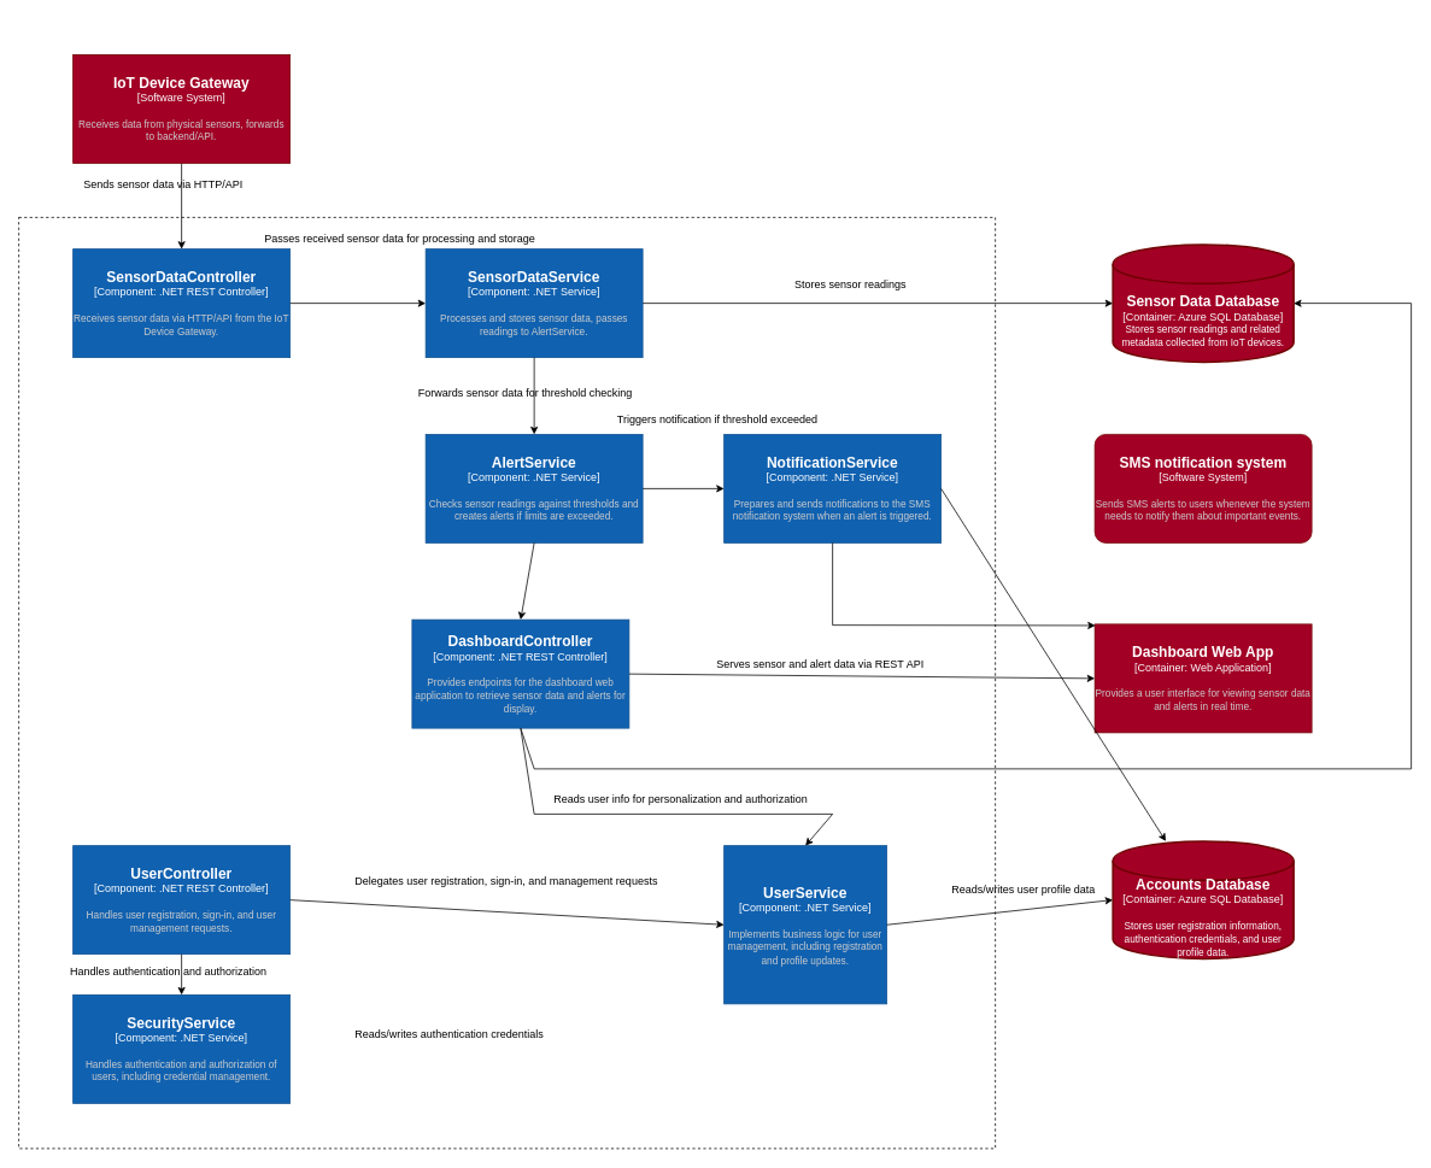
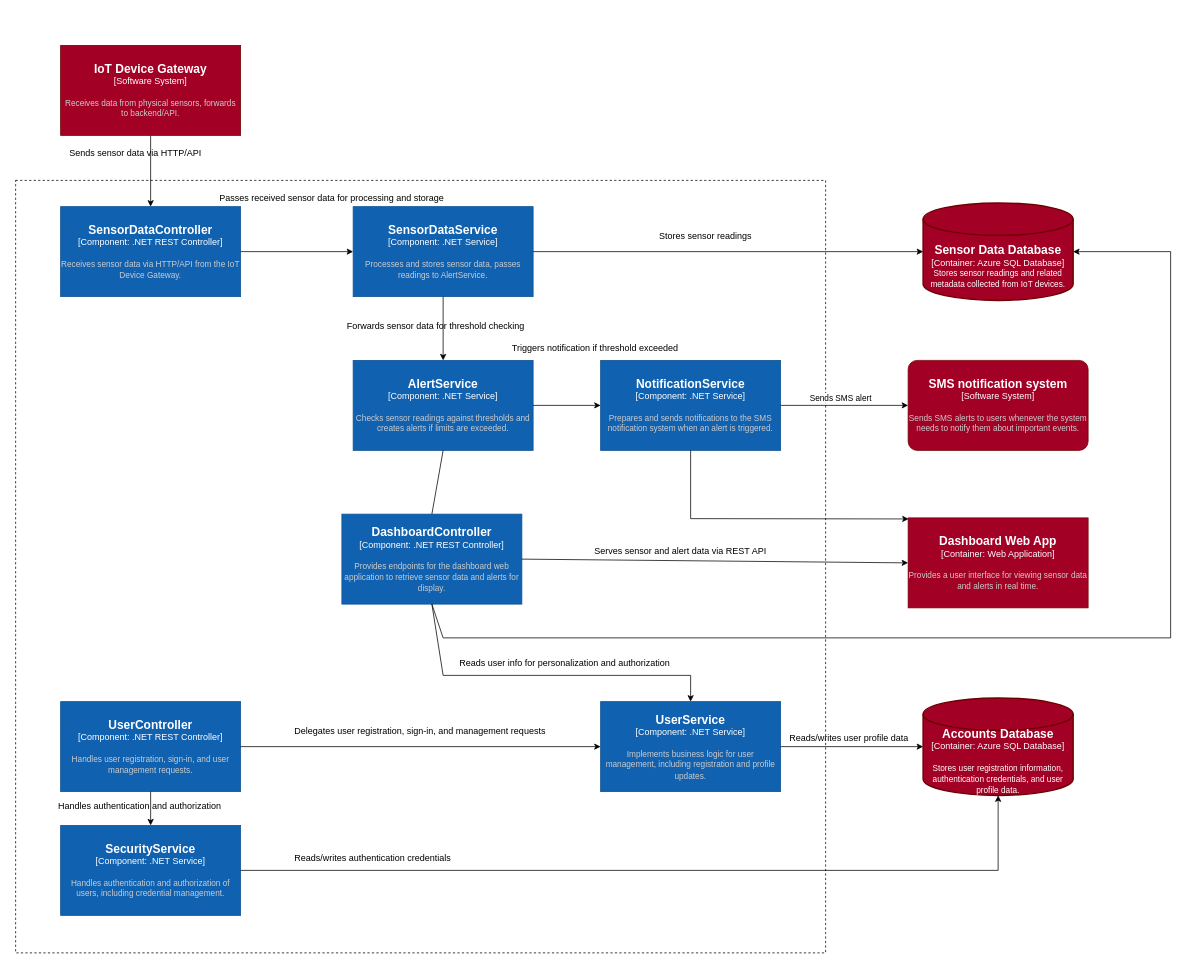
- <mxCell id="22" value="" style="endArrow=classic;html=1;rounded=0;entryX=0.5;entryY=0;entryDx=0;entryDy=0;entryPerimeter=0;exitX=0.5;exitY=1;exitDx=0;exitDy=0;exitPerimeter=0;" edge="1" parent="1" source="16" target="12"><mxGeometry width="50" height="50" relative="1" as="geometry"><mxPoint x="570" y="670" as="sourcePoint" /><mxPoint x="620" y="620" as="targetPoint" /></mxGeometry></mxCell>
+ <mxCell id="22" value="" style="endArrow=none;html=1;rounded=0;entryX=0.5;entryY=0;entryDx=0;entryDy=0;entryPerimeter=0;exitX=0.5;exitY=1;exitDx=0;exitDy=0;exitPerimeter=0;" edge="1" parent="1" source="16" target="12"><mxGeometry width="50" height="50" relative="1" as="geometry"><mxPoint x="570" y="670" as="sourcePoint" /><mxPoint x="620" y="620" as="targetPoint" /></mxGeometry></mxCell>
- <mxCell id="34" value="" style="endArrow=classic;html=1;rounded=0;exitX=1;exitY=0.5;exitDx=0;exitDy=0;exitPerimeter=0;" edge="1" parent="1" source="18" target="5"><mxGeometry width="50" height="50" relative="1" as="geometry"><mxPoint x="790" y="640" as="sourcePoint" /><mxPoint x="840" y="590" as="targetPoint" /></mxGeometry></mxCell>
+ <mxCell id="34" value="" style="endArrow=classic;html=1;rounded=0;entryX=0;entryY=0.5;entryDx=0;entryDy=0;entryPerimeter=0;exitX=1;exitY=0.5;exitDx=0;exitDy=0;exitPerimeter=0;" edge="1" parent="1" source="18" target="3"><mxGeometry width="50" height="50" relative="1" as="geometry"><mxPoint x="790" y="640" as="sourcePoint" /><mxPoint x="840" y="590" as="targetPoint" /></mxGeometry></mxCell>
- <mxCell id="23" value="&lt;font style=&quot;font-size: 16px&quot;&gt;&lt;b&gt;UserService&lt;/b&gt;&lt;/font&gt;&lt;div&gt;[Component: .NET Service]&lt;/div&gt;&lt;br&gt;&lt;div&gt;&lt;font style=&quot;font-size: 11px&quot;&gt;&lt;font color=&quot;#cccccc&quot;&gt;Implements business logic for user management, including registration and profile updates.&lt;/font&gt;&lt;/div&gt;" style="rounded=1;whiteSpace=wrap;html=1;labelBackgroundColor=none;fillColor=#1061B0;fontColor=#ffffff;align=center;arcSize=0;strokeColor=#0D5091;metaEdit=1;resizable=0;points=[[0.25,0,0],[0.5,0,0],[0.75,0,0],[1,0.25,0],[1,0.5,0],[1,0.75,0],[0.75,1,0],[0.5,1,0],[0.25,1,0],[0,0.75,0],[0,0.5,0],[0,0.25,0]];imageWidth=200;" vertex="1" parent="1"><mxGeometry x="800" y="935" width="180" height="175" as="geometry" /></mxCell>
+ <mxCell id="23" value="&lt;font style=&quot;font-size: 16px&quot;&gt;&lt;b&gt;UserService&lt;/b&gt;&lt;/font&gt;&lt;div&gt;[Component: .NET Service]&lt;/div&gt;&lt;br&gt;&lt;div&gt;&lt;font style=&quot;font-size: 11px&quot;&gt;&lt;font color=&quot;#cccccc&quot;&gt;Implements business logic for user management, including registration and profile updates.&lt;/font&gt;&lt;/div&gt;" style="rounded=1;whiteSpace=wrap;html=1;labelBackgroundColor=none;fillColor=#1061B0;fontColor=#ffffff;align=center;arcSize=0;strokeColor=#0D5091;metaEdit=1;resizable=0;points=[[0.25,0,0],[0.5,0,0],[0.75,0,0],[1,0.25,0],[1,0.5,0],[1,0.75,0],[0.75,1,0],[0.5,1,0],[0.25,1,0],[0,0.75,0],[0,0.5,0],[0,0.25,0]];imageWidth=200;" vertex="1" parent="1"><mxGeometry x="800" y="935" width="240" height="120" as="geometry" /></mxCell>
+ <mxCell id="28" value="Sends SMS alert" style="endArrow=classic;html=1;rounded=0;entryX=0.5;entryY=1;entryDx=0;entryDy=0;entryPerimeter=0;exitX=1;exitY=0.5;exitDx=0;exitDy=0;exitPerimeter=0;" edge="1" parent="1" source="26" target="5"><mxGeometry x="1" y="570" width="50" height="50" relative="1" as="geometry"><mxPoint x="670" y="830" as="sourcePoint" /><mxPoint x="720" y="780" as="targetPoint" /><Array as="points"><mxPoint x="1330" y="1160" /></Array><mxPoint x="360" y="-530" as="offset" /></mxGeometry></mxCell>
